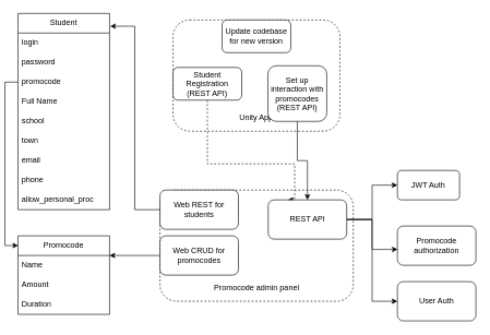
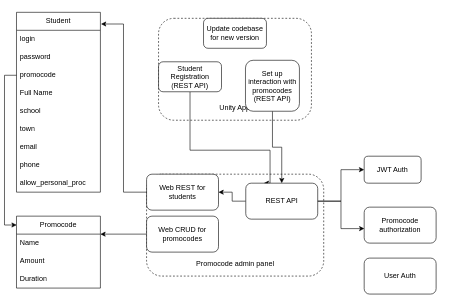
- <mxCell id="4" style="edgeStyle=orthogonalEdgeStyle;rounded=0;orthogonalLoop=1;jettySize=auto;html=1;entryX=0.25;entryY=0;entryDx=0;entryDy=0;dashed=1;" edge="1" parent="1" source="5" target="17"><mxGeometry relative="1" as="geometry"><Array as="points"><mxPoint x="309" y="250" /><mxPoint x="443" y="250" /></Array></mxGeometry></mxCell>
+ <mxCell id="4" style="edgeStyle=orthogonalEdgeStyle;rounded=0;orthogonalLoop=1;jettySize=auto;html=1;entryX=0.25;entryY=0;entryDx=0;entryDy=0;" edge="1" parent="1" source="5" target="17"><mxGeometry relative="1" as="geometry"><Array as="points"><mxPoint x="309" y="250" /><mxPoint x="443" y="250" /></Array></mxGeometry></mxCell>
- <mxCell id="16" style="edgeStyle=orthogonalEdgeStyle;rounded=0;orthogonalLoop=1;jettySize=auto;html=1;entryX=0;entryY=0.5;entryDx=0;entryDy=0;" edge="1" parent="1" source="17" target="22"><mxGeometry relative="1" as="geometry" /></mxCell>
+ <mxCell id="16" style="edgeStyle=orthogonalEdgeStyle;rounded=0;orthogonalLoop=1;jettySize=auto;html=1;" edge="1" parent="1" source="17" target="21"><mxGeometry relative="1" as="geometry" /></mxCell>
